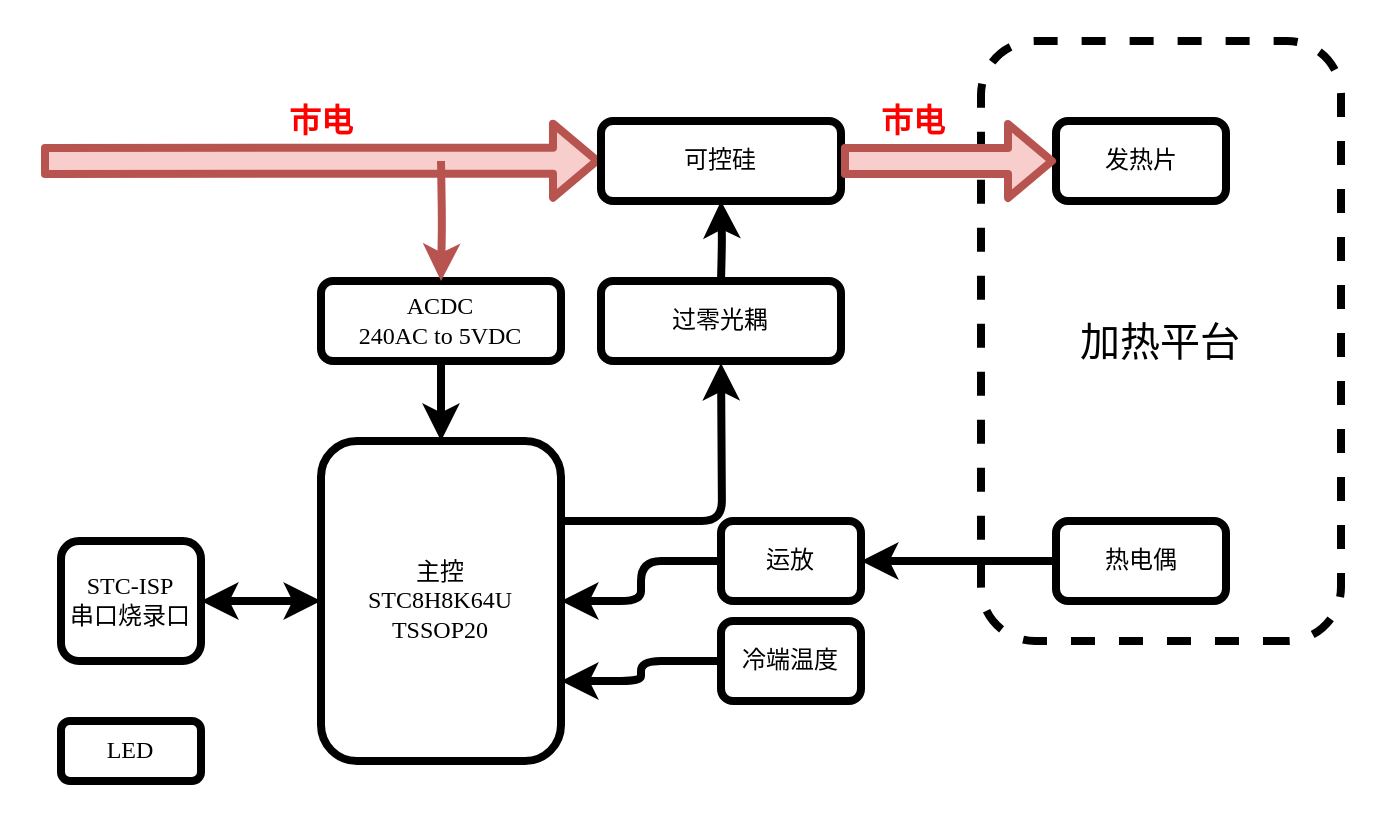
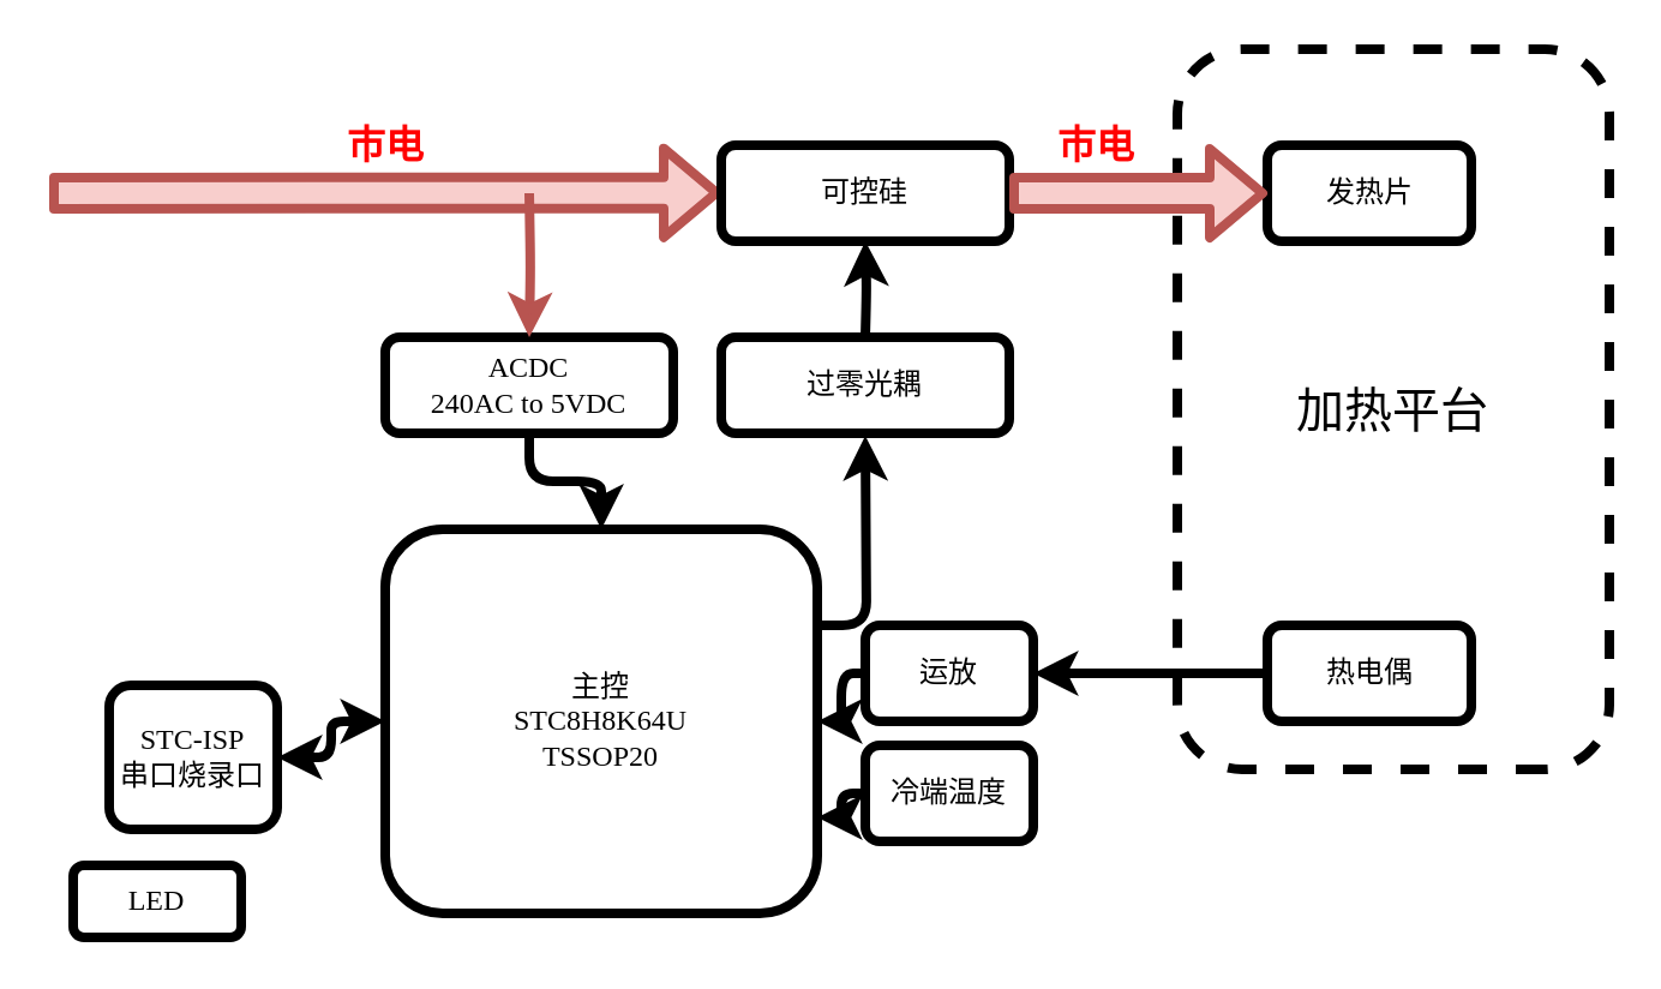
- <mxCell id="22" value="STC-ISP&lt;br&gt;串口烧录口" style="whiteSpace=wrap;html=1;fontFamily=微软雅黑;rounded=1;glass=0;shadow=0;fillStyle=solid;labelBorderColor=none;fontStyle=0;strokeWidth=4;" vertex="1" parent="1"><mxGeometry x="30" y="270" width="70" height="60" as="geometry" /></mxCell>
+ <mxCell id="22" value="STC-ISP&lt;br&gt;串口烧录口" style="whiteSpace=wrap;html=1;fontFamily=微软雅黑;rounded=1;glass=0;shadow=0;fillStyle=solid;labelBorderColor=none;fontStyle=0;strokeWidth=4;" vertex="1" parent="1"><mxGeometry x="45" y="285" width="70" height="60" as="geometry" /></mxCell>
- <mxCell id="3" value="主控&lt;br&gt;STC8H8K64U&lt;br&gt;TSSOP20" style="rounded=1;whiteSpace=wrap;glass=0;shadow=0;fillStyle=solid;labelBorderColor=none;fontStyle=0;strokeWidth=4;fontFamily=微软雅黑;fontColor=default;html=1;" parent="1" vertex="1"><mxGeometry x="160" y="220" width="120" height="160" as="geometry" /></mxCell>
+ <mxCell id="3" value="主控&lt;br&gt;STC8H8K64U&lt;br&gt;TSSOP20" style="rounded=1;whiteSpace=wrap;glass=0;shadow=0;fillStyle=solid;labelBorderColor=none;fontStyle=0;strokeWidth=4;fontFamily=微软雅黑;fontColor=default;html=1;" parent="1" vertex="1"><mxGeometry x="160" y="220" width="180" height="160" as="geometry" /></mxCell>
